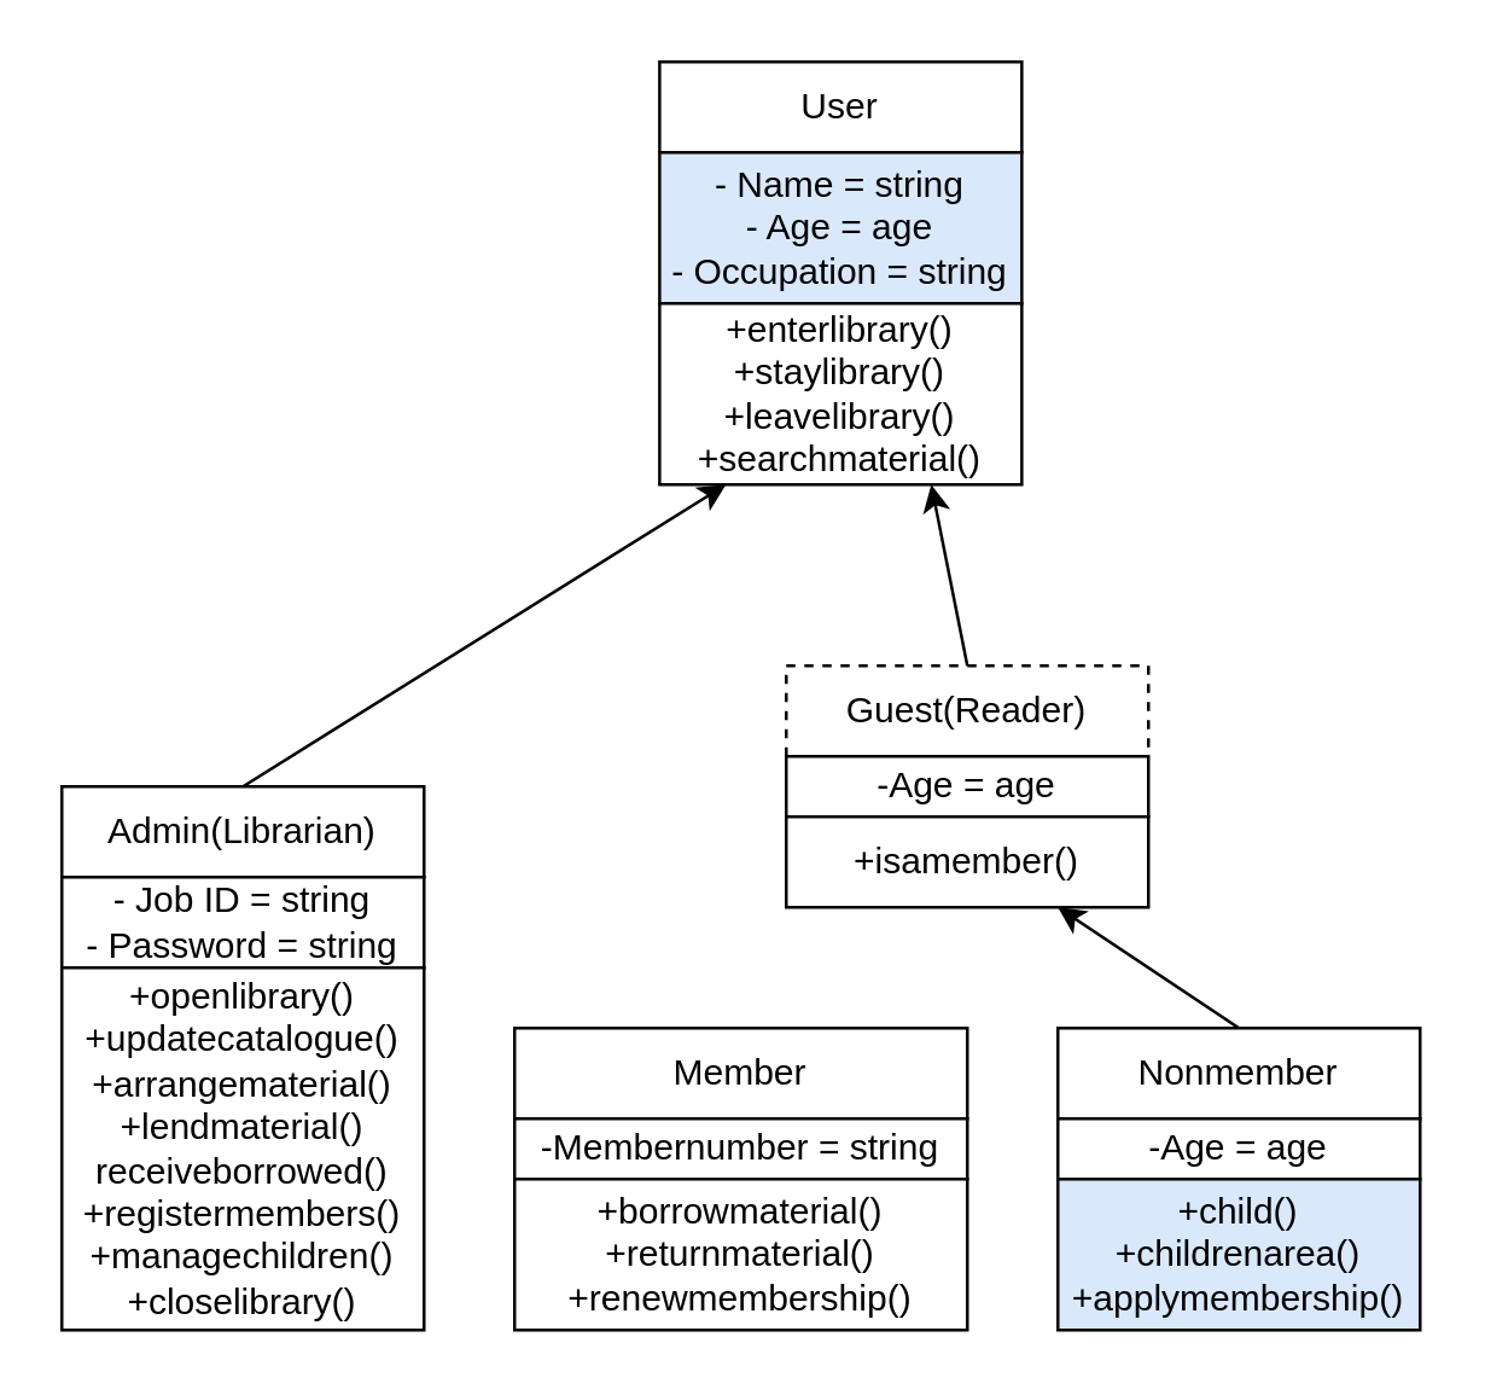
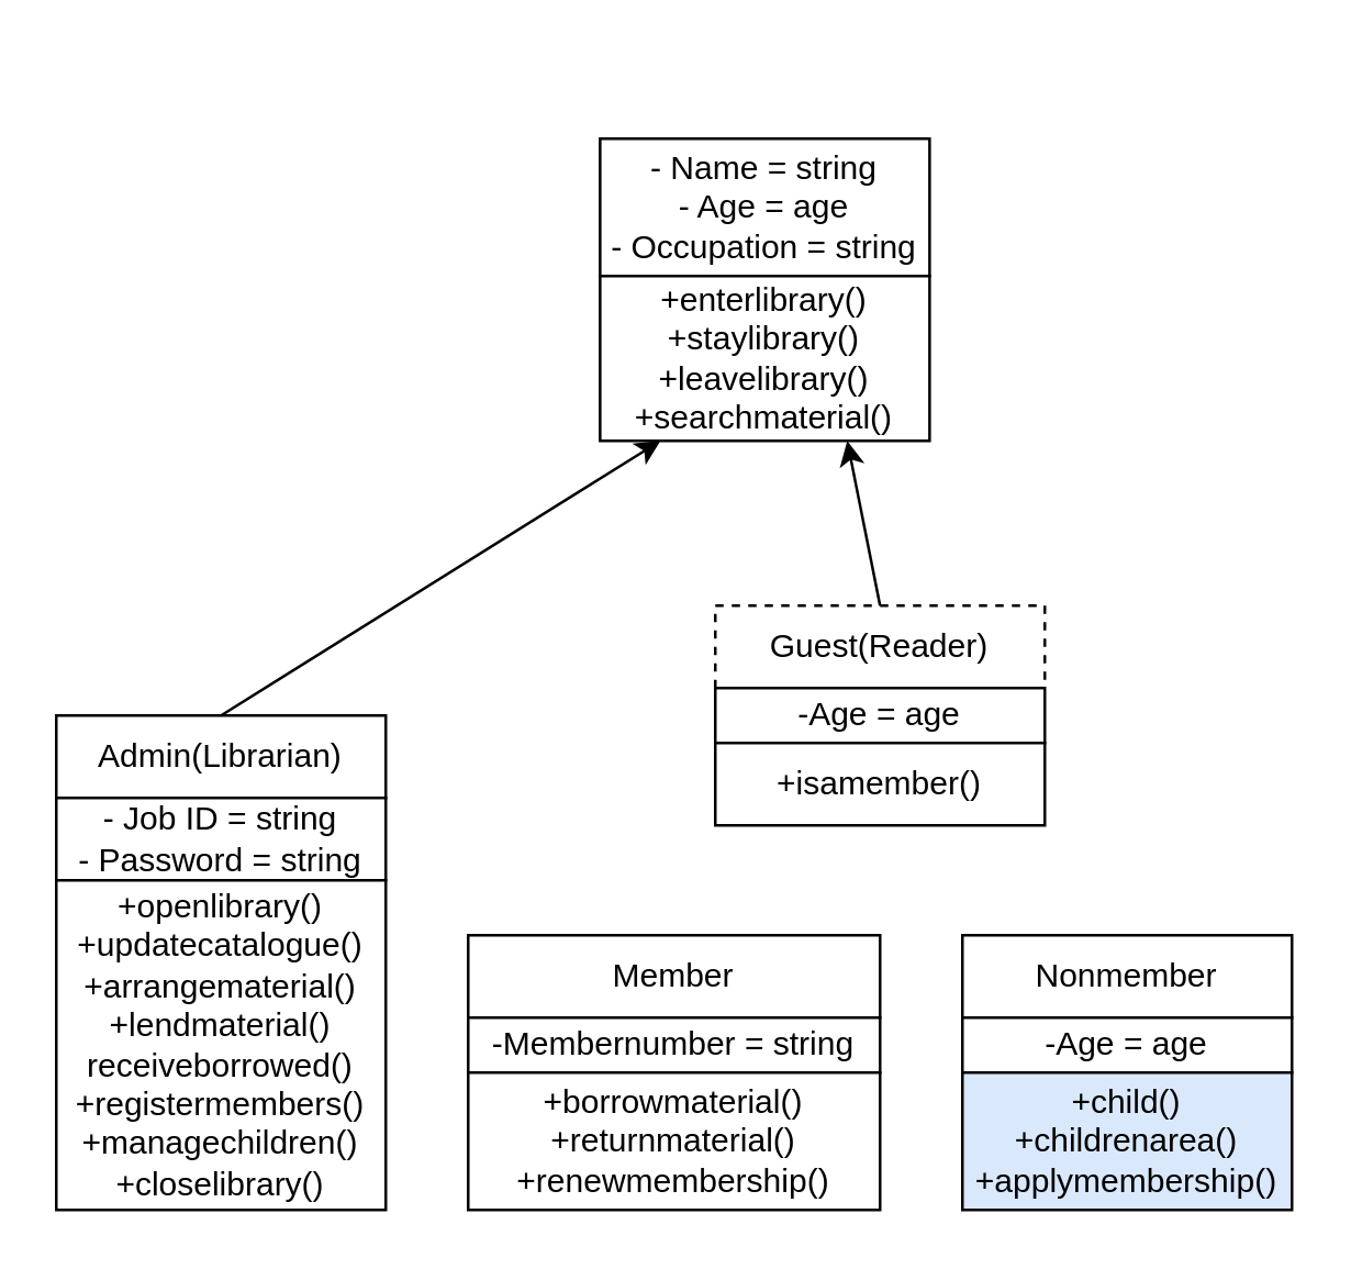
- <mxCell id="2" value="User" style="rounded=0;whiteSpace=wrap;html=1;" parent="1" vertex="1"><mxGeometry x="218.04" y="20" width="120" height="30" as="geometry" /></mxCell>
- <mxCell id="3" value="- Name = string&lt;br&gt;- Age = age&lt;br&gt;- Occupation = string" style="rounded=0;whiteSpace=wrap;html=1;fillColor=#dae8fc;" parent="1" vertex="1"><mxGeometry x="218.04" y="50" width="120" height="50" as="geometry" /></mxCell>
+ <mxCell id="3" value="- Name = string&lt;br&gt;- Age = age&lt;br&gt;- Occupation = string" style="rounded=0;whiteSpace=wrap;html=1;" parent="1" vertex="1"><mxGeometry x="218.04" y="50" width="120" height="50" as="geometry" /></mxCell>
- <mxCell id="12" value="" style="endArrow=classic;html=1;rounded=0;exitX=0.5;exitY=0;exitDx=0;exitDy=0;entryX=0.75;entryY=1;entryDx=0;entryDy=0;" parent="1" source="7" edge="1" target="16"><mxGeometry width="50" height="50" relative="1" as="geometry"><mxPoint x="368.04" y="330" as="sourcePoint" /><mxPoint x="380" y="350" as="targetPoint" /></mxGeometry></mxCell>
